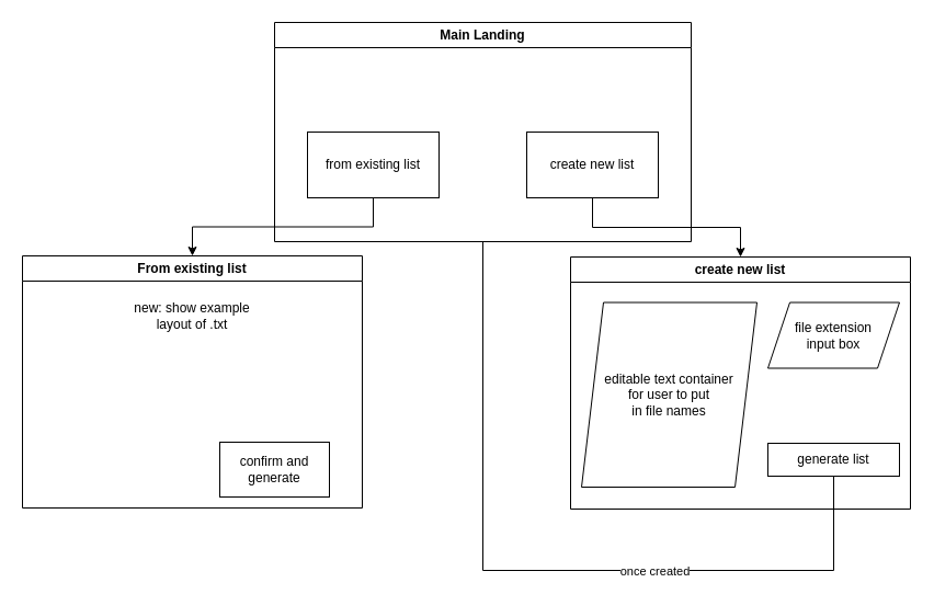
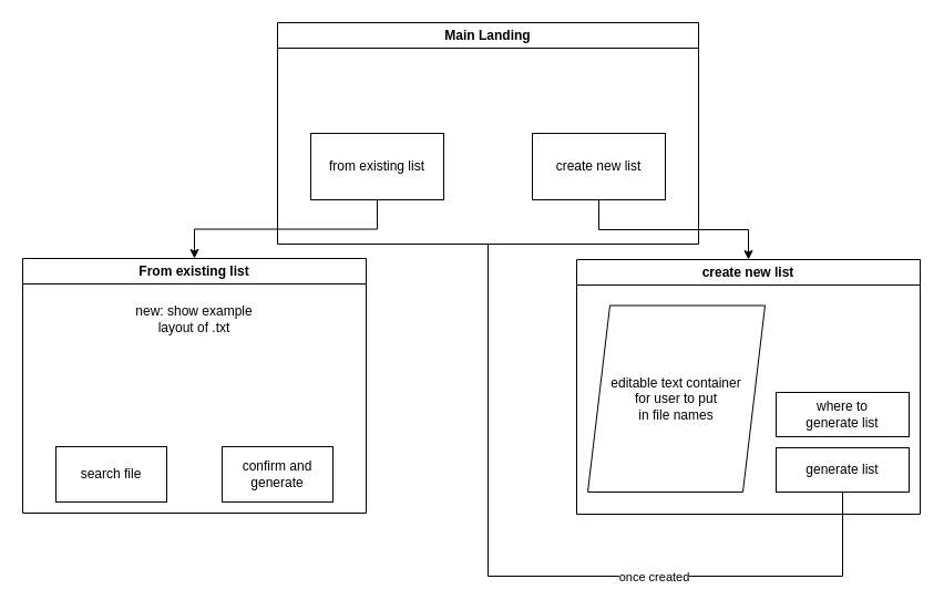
- <mxCell id="12" value="file extension&lt;div&gt;input box&lt;/div&gt;" style="shape=parallelogram;perimeter=parallelogramPerimeter;whiteSpace=wrap;html=1;fixedSize=1;" vertex="1" parent="10"><mxGeometry x="180" y="41.5" width="120" height="60" as="geometry" /></mxCell>
+ <mxCell id="14" value="where to&lt;div&gt;generate list&lt;/div&gt;" style="rounded=0;whiteSpace=wrap;html=1;" vertex="1" parent="10"><mxGeometry x="180" y="120" width="120" height="40" as="geometry" /></mxCell>
- <mxCell id="13" value="generate list" style="rounded=0;whiteSpace=wrap;html=1;" vertex="1" parent="10"><mxGeometry x="180" y="170" width="120" height="30" as="geometry" /></mxCell>
+ <mxCell id="13" value="generate list" style="rounded=0;whiteSpace=wrap;html=1;" vertex="1" parent="10"><mxGeometry x="180" y="170" width="120" height="40" as="geometry" /></mxCell>
+ <mxCell id="7" value="search file" style="rounded=0;whiteSpace=wrap;html=1;" vertex="1" parent="5"><mxGeometry x="30" y="170" width="100" height="50" as="geometry" /></mxCell>
